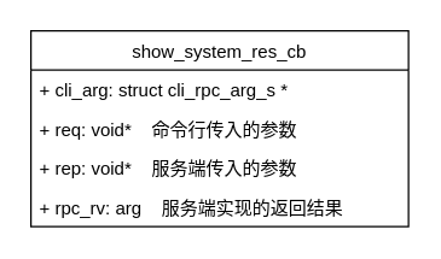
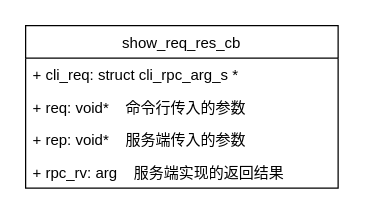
- <mxCell id="2" value="show_system_res_cb" style="swimlane;fontStyle=0;childLayout=stackLayout;horizontal=1;startSize=26;fillColor=none;horizontalStack=0;resizeParent=1;resizeParentMax=0;resizeLast=0;collapsible=1;marginBottom=0;" vertex="1" parent="1"><mxGeometry x="20" y="20" width="250" height="130" as="geometry" /></mxCell>
+ <mxCell id="2" value="show_req_res_cb" style="swimlane;fontStyle=0;childLayout=stackLayout;horizontal=1;startSize=26;fillColor=none;horizontalStack=0;resizeParent=1;resizeParentMax=0;resizeLast=0;collapsible=1;marginBottom=0;" vertex="1" parent="1"><mxGeometry x="20" y="20" width="250" height="130" as="geometry" /></mxCell>
- <mxCell id="3" value="+ cli_arg: struct cli_rpc_arg_s *" style="text;strokeColor=none;fillColor=none;align=left;verticalAlign=top;spacingLeft=4;spacingRight=4;overflow=hidden;rotatable=0;points=[[0,0.5],[1,0.5]];portConstraint=eastwest;" vertex="1" parent="2"><mxGeometry y="26" width="250" height="26" as="geometry" /></mxCell>
+ <mxCell id="3" value="+ cli_req: struct cli_rpc_arg_s *" style="text;strokeColor=none;fillColor=none;align=left;verticalAlign=top;spacingLeft=4;spacingRight=4;overflow=hidden;rotatable=0;points=[[0,0.5],[1,0.5]];portConstraint=eastwest;" vertex="1" parent="2"><mxGeometry y="26" width="250" height="26" as="geometry" /></mxCell>
